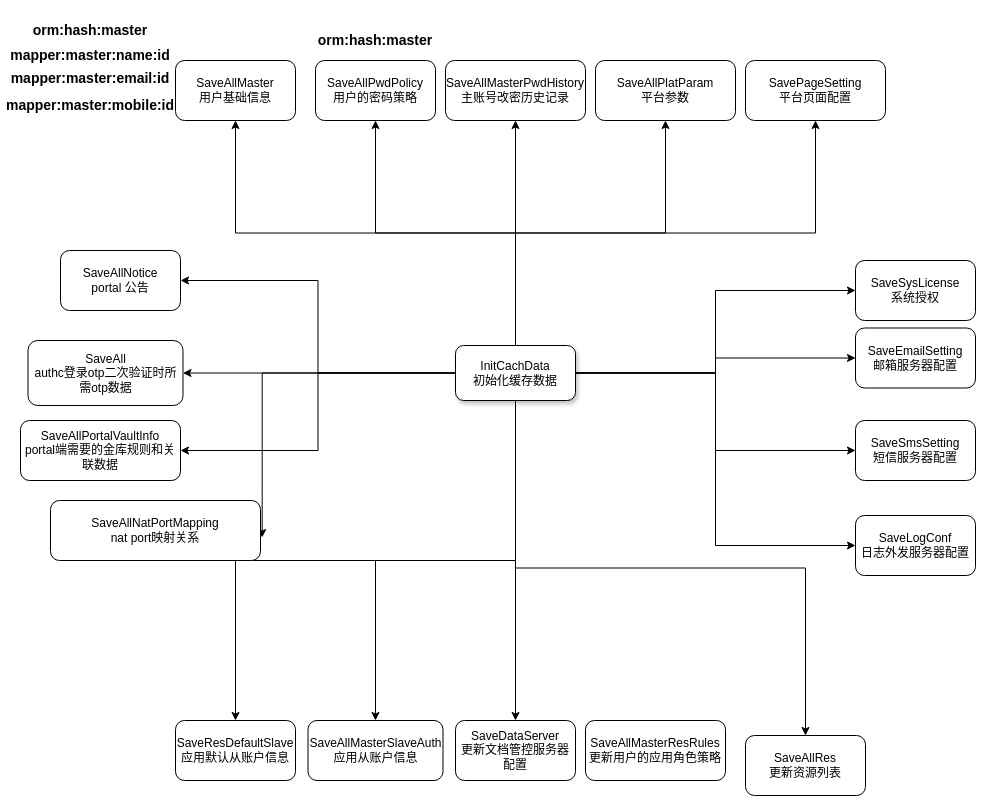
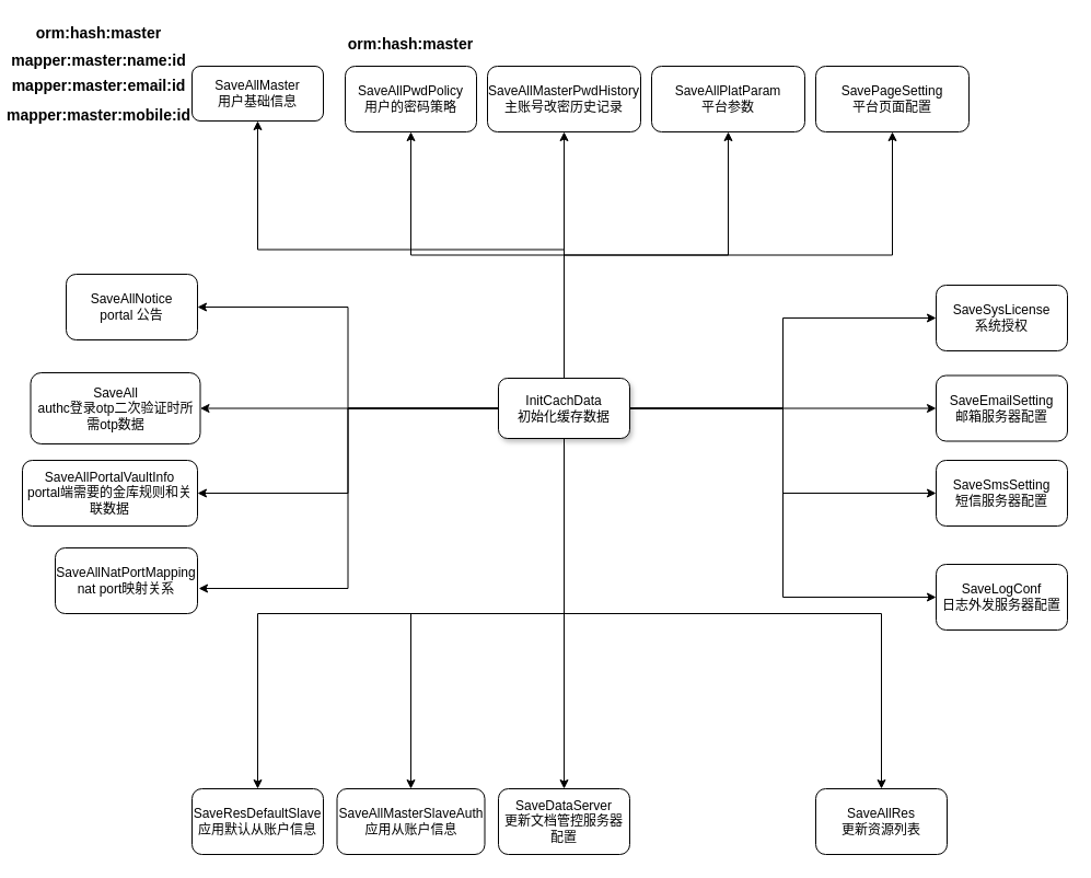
- <mxCell id="20" value="SaveAllMaster&lt;br&gt;用户基础信息" style="rounded=1;whiteSpace=wrap;html=1;" vertex="1" parent="1"><mxGeometry x="175" y="60" width="120" height="60" as="geometry" /></mxCell>
+ <mxCell id="20" value="SaveAllMaster&lt;br&gt;用户基础信息" style="rounded=1;whiteSpace=wrap;html=1;" vertex="1" parent="1"><mxGeometry x="175" y="60" width="120" height="50" as="geometry" /></mxCell>
- <mxCell id="26" value="SaveEmailSetting&lt;br&gt;邮箱服务器配置" style="rounded=1;whiteSpace=wrap;html=1;" vertex="1" parent="1"><mxGeometry x="855" y="327.5" width="120" height="60" as="geometry" /></mxCell>
+ <mxCell id="26" value="SaveEmailSetting&lt;br&gt;邮箱服务器配置" style="rounded=1;whiteSpace=wrap;html=1;" vertex="1" parent="1"><mxGeometry x="855" y="342.5" width="120" height="60" as="geometry" /></mxCell>
- <mxCell id="34" value="SaveAllNatPortMapping&lt;br&gt;nat port映射关系" style="rounded=1;whiteSpace=wrap;html=1;" vertex="1" parent="1"><mxGeometry x="50" y="500" width="210" height="60" as="geometry" /></mxCell>
+ <mxCell id="34" value="SaveAllNatPortMapping&lt;br&gt;nat port映射关系" style="rounded=1;whiteSpace=wrap;html=1;" vertex="1" parent="1"><mxGeometry x="50" y="500" width="130" height="60" as="geometry" /></mxCell>
- <mxCell id="30" value="SaveAllMasterResRules&lt;br&gt;更新用户的应用角色策略" style="rounded=1;whiteSpace=wrap;html=1;" vertex="1" parent="1"><mxGeometry x="585" y="720" width="140" height="60" as="geometry" /></mxCell>
- <mxCell id="29" value="SaveAllRes&lt;br&gt;更新资源列表" style="rounded=1;whiteSpace=wrap;html=1;" vertex="1" parent="1"><mxGeometry x="745" y="735" width="120" height="60" as="geometry" /></mxCell>
+ <mxCell id="29" value="SaveAllRes&lt;br&gt;更新资源列表" style="rounded=1;whiteSpace=wrap;html=1;" vertex="1" parent="1"><mxGeometry x="745" y="720" width="120" height="60" as="geometry" /></mxCell>
